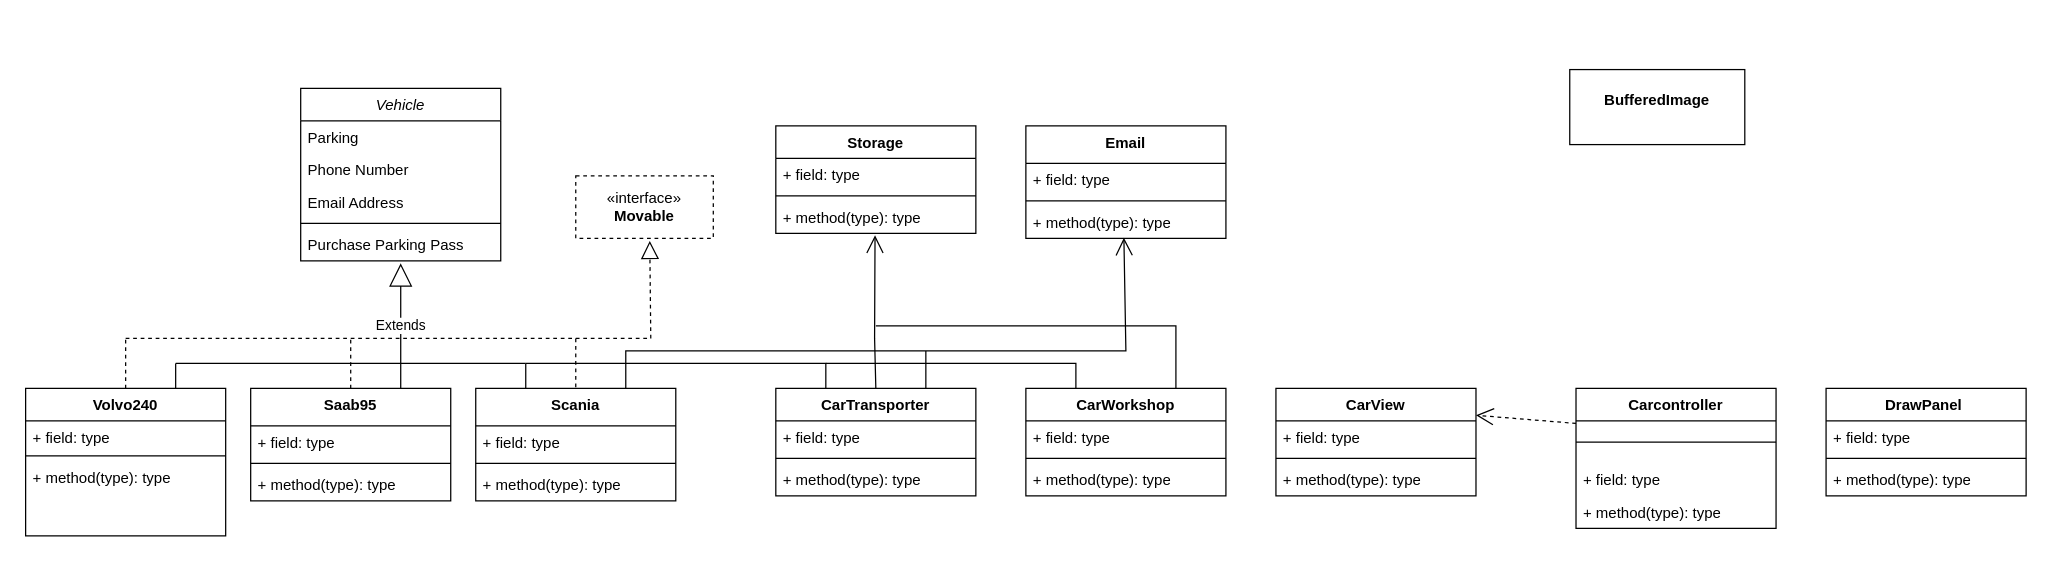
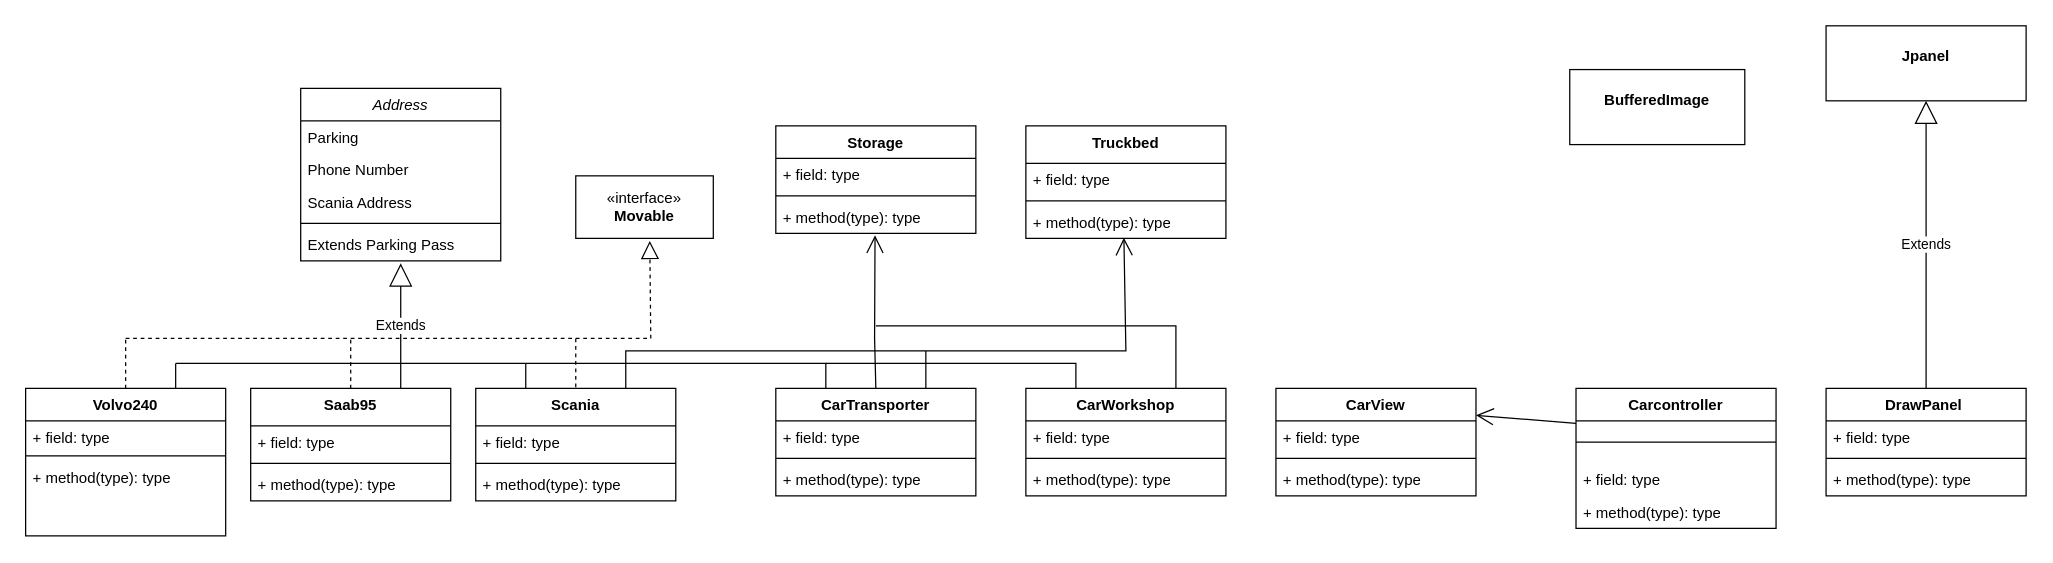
+ <mxCell id="64" value="&lt;p style=&quot;margin:0px;margin-top:4px;text-align:center;&quot;&gt;&lt;br&gt;&lt;b&gt;Jpanel&lt;/b&gt;&lt;/p&gt;" style="verticalAlign=top;align=left;overflow=fill;fontSize=12;fontFamily=Helvetica;html=1;whiteSpace=wrap;" parent="1" vertex="1"><mxGeometry x="1460" y="20" width="160" height="60" as="geometry" /></mxCell>
- <mxCell id="2" value="Vehicle" style="swimlane;fontStyle=2;align=center;verticalAlign=top;childLayout=stackLayout;horizontal=1;startSize=26;horizontalStack=0;resizeParent=1;resizeLast=0;collapsible=1;marginBottom=0;rounded=0;shadow=0;strokeWidth=1;" parent="1" vertex="1"><mxGeometry x="240" y="70" width="160" height="138" as="geometry"><mxRectangle x="230" y="140" width="160" height="26" as="alternateBounds" /></mxGeometry></mxCell>
+ <mxCell id="2" value="Address" style="swimlane;fontStyle=2;align=center;verticalAlign=top;childLayout=stackLayout;horizontal=1;startSize=26;horizontalStack=0;resizeParent=1;resizeLast=0;collapsible=1;marginBottom=0;rounded=0;shadow=0;strokeWidth=1;" parent="1" vertex="1"><mxGeometry x="240" y="70" width="160" height="138" as="geometry"><mxRectangle x="230" y="140" width="160" height="26" as="alternateBounds" /></mxGeometry></mxCell>
- <mxCell id="39" value="Email" style="swimlane;fontStyle=1;align=center;verticalAlign=top;childLayout=stackLayout;horizontal=1;startSize=30;horizontalStack=0;resizeParent=1;resizeParentMax=0;resizeLast=0;collapsible=1;marginBottom=0;whiteSpace=wrap;html=1;" parent="1" vertex="1"><mxGeometry x="820" y="100" width="160" height="90" as="geometry" /></mxCell>
+ <mxCell id="39" value="Truckbed" style="swimlane;fontStyle=1;align=center;verticalAlign=top;childLayout=stackLayout;horizontal=1;startSize=30;horizontalStack=0;resizeParent=1;resizeParentMax=0;resizeLast=0;collapsible=1;marginBottom=0;whiteSpace=wrap;html=1;" parent="1" vertex="1"><mxGeometry x="820" y="100" width="160" height="90" as="geometry" /></mxCell>
- <mxCell id="5" value="Email Address" style="text;align=left;verticalAlign=top;spacingLeft=4;spacingRight=4;overflow=hidden;rotatable=0;points=[[0,0.5],[1,0.5]];portConstraint=eastwest;rounded=0;shadow=0;html=0;" parent="2" vertex="1"><mxGeometry y="78" width="160" height="26" as="geometry" /></mxCell>
+ <mxCell id="5" value="Scania Address" style="text;align=left;verticalAlign=top;spacingLeft=4;spacingRight=4;overflow=hidden;rotatable=0;points=[[0,0.5],[1,0.5]];portConstraint=eastwest;rounded=0;shadow=0;html=0;" parent="2" vertex="1"><mxGeometry y="78" width="160" height="26" as="geometry" /></mxCell>
- <mxCell id="20" value="«interface»&lt;br&gt;&lt;b&gt;Movable&lt;/b&gt;" style="html=1;whiteSpace=wrap;dashed=1;" parent="1" vertex="1"><mxGeometry x="460" y="140" width="110" height="50" as="geometry" /></mxCell>
+ <mxCell id="20" value="«interface»&lt;br&gt;&lt;b&gt;Movable&lt;/b&gt;" style="html=1;whiteSpace=wrap;" parent="1" vertex="1"><mxGeometry x="460" y="140" width="110" height="50" as="geometry" /></mxCell>
- <mxCell id="7" value="Purchase Parking Pass" style="text;align=left;verticalAlign=top;spacingLeft=4;spacingRight=4;overflow=hidden;rotatable=0;points=[[0,0.5],[1,0.5]];portConstraint=eastwest;" parent="2" vertex="1"><mxGeometry y="112" width="160" height="26" as="geometry" /></mxCell>
+ <mxCell id="7" value="Extends Parking Pass" style="text;align=left;verticalAlign=top;spacingLeft=4;spacingRight=4;overflow=hidden;rotatable=0;points=[[0,0.5],[1,0.5]];portConstraint=eastwest;" parent="2" vertex="1"><mxGeometry y="112" width="160" height="26" as="geometry" /></mxCell>
+ <mxCell id="65" value="Extends" style="endArrow=block;endSize=16;endFill=0;html=1;rounded=0;entryX=0.5;entryY=1;entryDx=0;entryDy=0;exitX=0.5;exitY=0;exitDx=0;exitDy=0;" parent="1" source="60" target="64" edge="1"><mxGeometry width="160" relative="1" as="geometry"><mxPoint x="1580" y="300" as="sourcePoint" /><mxPoint x="840" y="170" as="targetPoint" /><Array as="points"><mxPoint x="1540" y="220" /></Array></mxGeometry></mxCell>
- <mxCell id="66" value="" style="endArrow=open;endFill=1;endSize=12;html=1;rounded=0;exitX=0;exitY=0.25;exitDx=0;exitDy=0;entryX=1;entryY=0.25;entryDx=0;entryDy=0;dashed=1;" parent="1" source="56" target="52" edge="1"><mxGeometry width="160" relative="1" as="geometry"><mxPoint x="1210" y="220" as="sourcePoint" /><mxPoint x="1320" y="240" as="targetPoint" /></mxGeometry></mxCell>
+ <mxCell id="66" value="" style="endArrow=open;endFill=1;endSize=12;html=1;rounded=0;exitX=0;exitY=0.25;exitDx=0;exitDy=0;entryX=1;entryY=0.25;entryDx=0;entryDy=0;" parent="1" source="56" target="52" edge="1"><mxGeometry width="160" relative="1" as="geometry"><mxPoint x="1210" y="220" as="sourcePoint" /><mxPoint x="1320" y="240" as="targetPoint" /></mxGeometry></mxCell>
